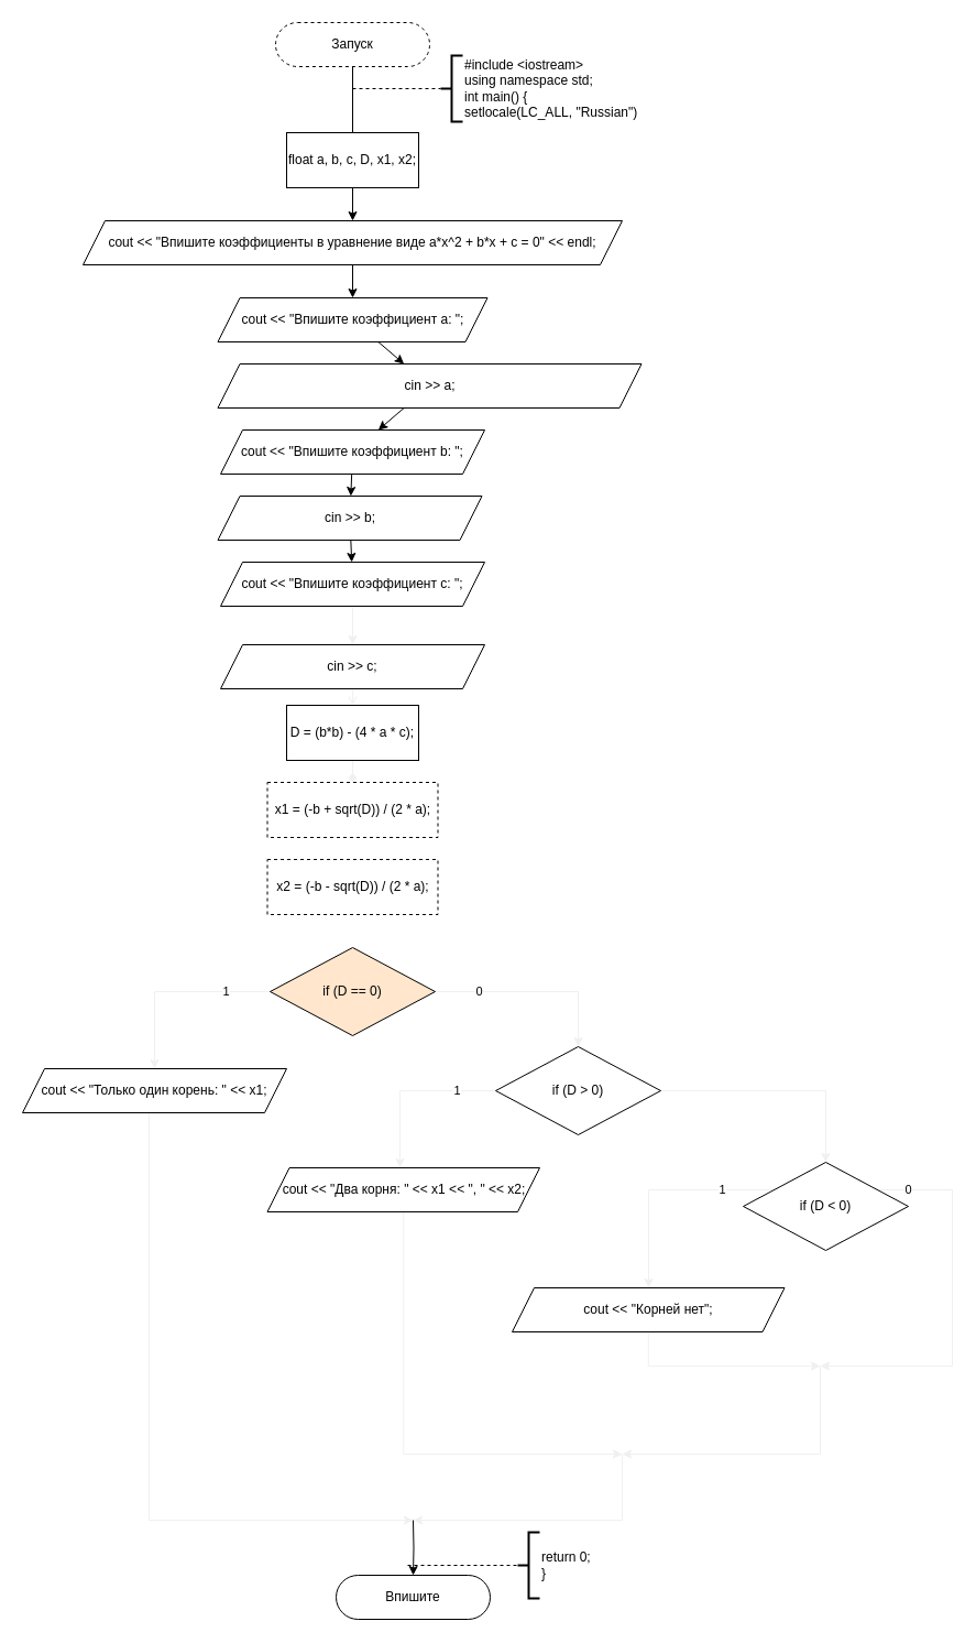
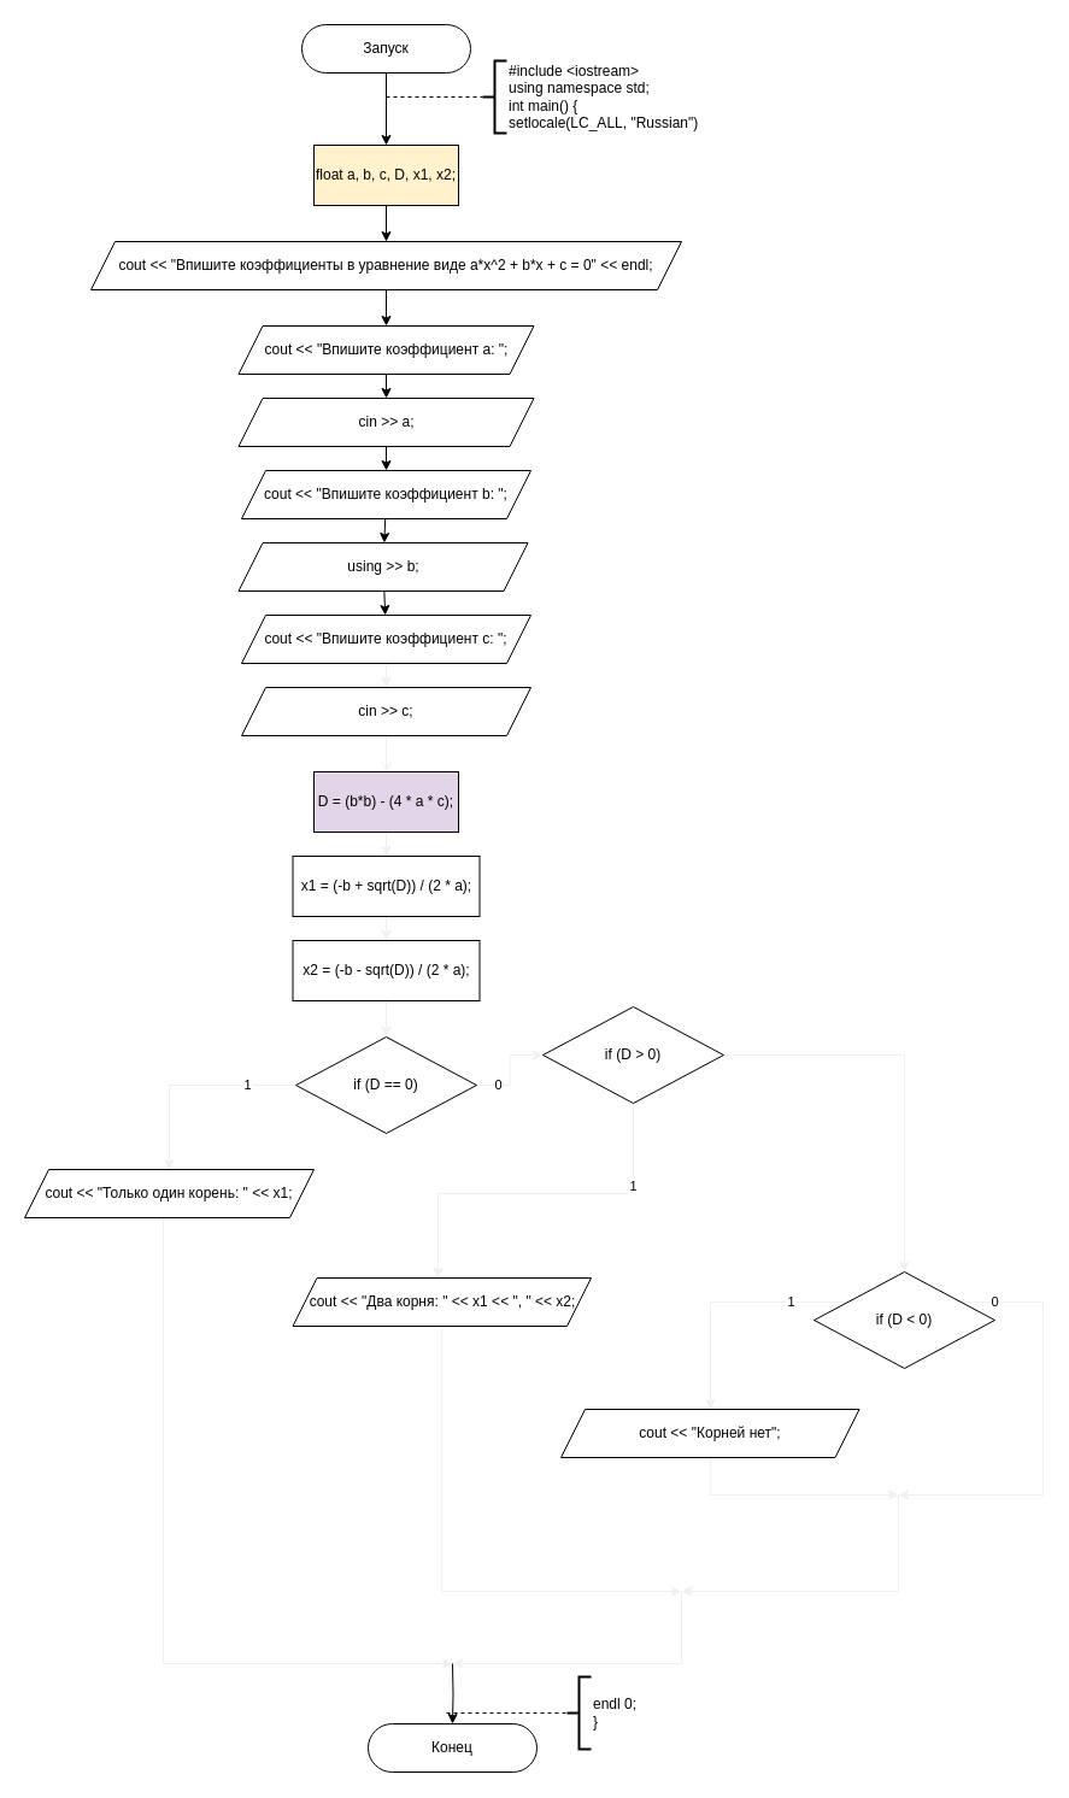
- <mxCell id="3" value="Запуск" style="rounded=1;whiteSpace=wrap;html=1;arcSize=50;dashed=1;" parent="1" vertex="1"><mxGeometry x="250" y="20" width="140" height="40" as="geometry" /></mxCell>
+ <mxCell id="3" value="Запуск" style="rounded=1;whiteSpace=wrap;html=1;arcSize=50;" parent="1" vertex="1"><mxGeometry x="250" y="20" width="140" height="40" as="geometry" /></mxCell>
- <mxCell id="2" style="edgeStyle=orthogonalEdgeStyle;rounded=0;orthogonalLoop=1;jettySize=auto;html=1;endArrow=none;" parent="1" source="3" target="5" edge="1"><mxGeometry relative="1" as="geometry" /></mxCell>
+ <mxCell id="2" style="edgeStyle=orthogonalEdgeStyle;rounded=0;orthogonalLoop=1;jettySize=auto;html=1;" parent="1" source="3" target="5" edge="1"><mxGeometry relative="1" as="geometry" /></mxCell>
- <mxCell id="5" value="float a, b, c, D, x1, x2;" style="rounded=0;whiteSpace=wrap;html=1;" parent="1" vertex="1"><mxGeometry x="260" y="120" width="120" height="50" as="geometry" /></mxCell>
+ <mxCell id="5" value="float a, b, c, D, x1, x2;" style="rounded=0;whiteSpace=wrap;html=1;fillColor=#fff2cc;" parent="1" vertex="1"><mxGeometry x="260" y="120" width="120" height="50" as="geometry" /></mxCell>
- <mxCell id="19" value="cin &amp;gt;&amp;gt; a;" style="shape=parallelogram;perimeter=parallelogramPerimeter;whiteSpace=wrap;html=1;fixedSize=1;" parent="1" vertex="1"><mxGeometry x="197.5" y="330" width="385" height="40" as="geometry" /></mxCell>
+ <mxCell id="19" value="cin &amp;gt;&amp;gt; a;" style="shape=parallelogram;perimeter=parallelogramPerimeter;whiteSpace=wrap;html=1;fixedSize=1;" parent="1" vertex="1"><mxGeometry x="197.5" y="330" width="245" height="40" as="geometry" /></mxCell>
- <mxCell id="21" value="cin &amp;gt;&amp;gt; b;" style="shape=parallelogram;perimeter=parallelogramPerimeter;whiteSpace=wrap;html=1;fixedSize=1;" parent="1" vertex="1"><mxGeometry x="197.5" y="450" width="240" height="40" as="geometry" /></mxCell>
+ <mxCell id="21" value="using &amp;gt;&amp;gt; b;" style="shape=parallelogram;perimeter=parallelogramPerimeter;whiteSpace=wrap;html=1;fixedSize=1;" parent="1" vertex="1"><mxGeometry x="197.5" y="450" width="240" height="40" as="geometry" /></mxCell>
- <mxCell id="25" value="cin &amp;gt;&amp;gt; c;" style="shape=parallelogram;perimeter=parallelogramPerimeter;whiteSpace=wrap;html=1;fixedSize=1;" parent="1" vertex="1"><mxGeometry x="200" y="585" width="240" height="40" as="geometry" /></mxCell>
+ <mxCell id="25" value="cin &amp;gt;&amp;gt; c;" style="shape=parallelogram;perimeter=parallelogramPerimeter;whiteSpace=wrap;html=1;fixedSize=1;" parent="1" vertex="1"><mxGeometry x="200" y="570" width="240" height="40" as="geometry" /></mxCell>
- <mxCell id="27" value="D = (b*b) - (4 * a * c);" style="rounded=0;whiteSpace=wrap;html=1;" parent="1" vertex="1"><mxGeometry x="260" y="640" width="120" height="50" as="geometry" /></mxCell>
+ <mxCell id="27" value="D = (b*b) - (4 * a * c);" style="rounded=0;whiteSpace=wrap;html=1;fillColor=#e1d5e7;" parent="1" vertex="1"><mxGeometry x="260" y="640" width="120" height="50" as="geometry" /></mxCell>
- <mxCell id="26" style="edgeStyle=orthogonalEdgeStyle;rounded=0;html=1;strokeColor=#f0f0f0;endArrow=diamond;" parent="1" source="27" target="29" edge="1"><mxGeometry relative="1" as="geometry" /></mxCell>
+ <mxCell id="26" style="edgeStyle=orthogonalEdgeStyle;rounded=0;html=1;strokeColor=#f0f0f0;" parent="1" source="27" target="29" edge="1"><mxGeometry relative="1" as="geometry" /></mxCell>
- <mxCell id="29" value="x1 = (-b + sqrt(D)) / (2 * a);" style="rounded=0;whiteSpace=wrap;html=1;dashed=1;" parent="1" vertex="1"><mxGeometry x="242.5" y="710" width="155" height="50" as="geometry" /></mxCell>
+ <mxCell id="29" value="x1 = (-b + sqrt(D)) / (2 * a);" style="rounded=0;whiteSpace=wrap;html=1;" parent="1" vertex="1"><mxGeometry x="242.5" y="710" width="155" height="50" as="geometry" /></mxCell>
+ <mxCell id="28" style="edgeStyle=orthogonalEdgeStyle;rounded=0;html=1;strokeColor=#f0f0f0;" parent="1" source="29" target="31" edge="1"><mxGeometry relative="1" as="geometry" /></mxCell>
- <mxCell id="31" value="x2 = (-b - sqrt(D)) / (2 * a);" style="rounded=0;whiteSpace=wrap;html=1;dashed=1;" parent="1" vertex="1"><mxGeometry x="242.5" y="780" width="155" height="50" as="geometry" /></mxCell>
+ <mxCell id="31" value="x2 = (-b - sqrt(D)) / (2 * a);" style="rounded=0;whiteSpace=wrap;html=1;" parent="1" vertex="1"><mxGeometry x="242.5" y="780" width="155" height="50" as="geometry" /></mxCell>
+ <mxCell id="30" style="edgeStyle=orthogonalEdgeStyle;rounded=0;html=1;strokeColor=#f0f0f0;" parent="1" source="31" target="34" edge="1"><mxGeometry relative="1" as="geometry" /></mxCell>
- <mxCell id="34" value="if (D == 0)" style="rhombus;whiteSpace=wrap;html=1;fillColor=#ffe6cc;" parent="1" vertex="1"><mxGeometry x="245" y="860" width="150" height="80" as="geometry" /></mxCell>
+ <mxCell id="34" value="if (D == 0)" style="rhombus;whiteSpace=wrap;html=1;" parent="1" vertex="1"><mxGeometry x="245" y="860" width="150" height="80" as="geometry" /></mxCell>
- <mxCell id="39" value="if (D &amp;gt; 0)" style="rhombus;whiteSpace=wrap;html=1;" parent="1" vertex="1"><mxGeometry x="450" y="950" width="150" height="80" as="geometry" /></mxCell>
+ <mxCell id="39" value="if (D &amp;gt; 0)" style="rhombus;whiteSpace=wrap;html=1;" parent="1" vertex="1"><mxGeometry x="450" y="835" width="150" height="80" as="geometry" /></mxCell>
- <mxCell id="9" value="return 0;&lt;br&gt;}" style="strokeWidth=2;html=1;shape=mxgraph.flowchart.annotation_2;align=left;labelPosition=right;pointerEvents=1;" parent="1" vertex="1"><mxGeometry x="470" y="1391" width="20" height="60" as="geometry" /></mxCell>
+ <mxCell id="9" value="endl 0;&lt;br&gt;}" style="strokeWidth=2;html=1;shape=mxgraph.flowchart.annotation_2;align=left;labelPosition=right;pointerEvents=1;" parent="1" vertex="1"><mxGeometry x="470" y="1391" width="20" height="60" as="geometry" /></mxCell>
- <mxCell id="8" value="Впишите" style="rounded=1;whiteSpace=wrap;html=1;arcSize=50;" parent="1" vertex="1"><mxGeometry x="305" y="1430" width="140" height="40" as="geometry" /></mxCell>
+ <mxCell id="8" value="Конец" style="rounded=1;whiteSpace=wrap;html=1;arcSize=50;" parent="1" vertex="1"><mxGeometry x="305" y="1430" width="140" height="40" as="geometry" /></mxCell>
